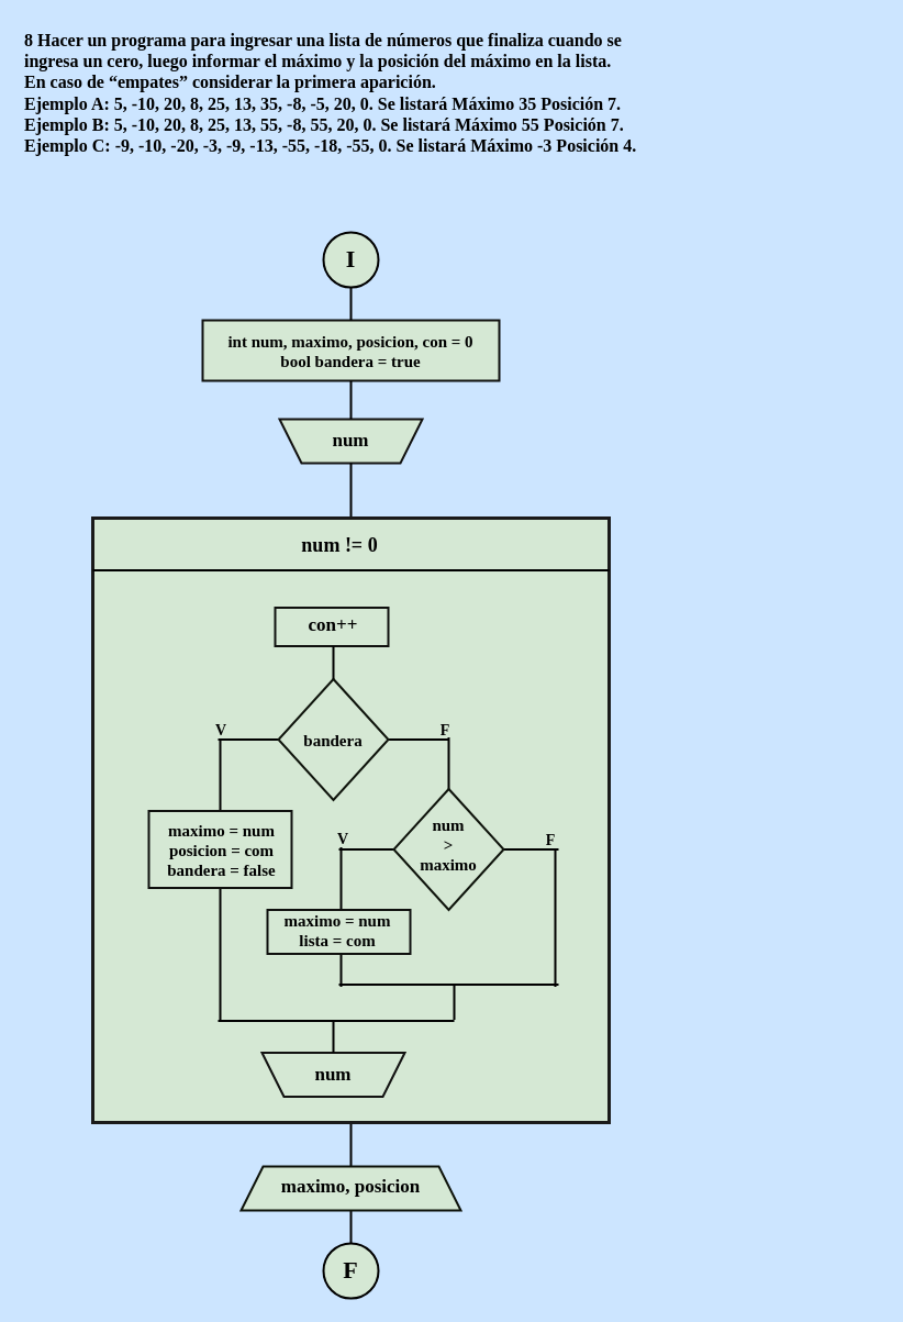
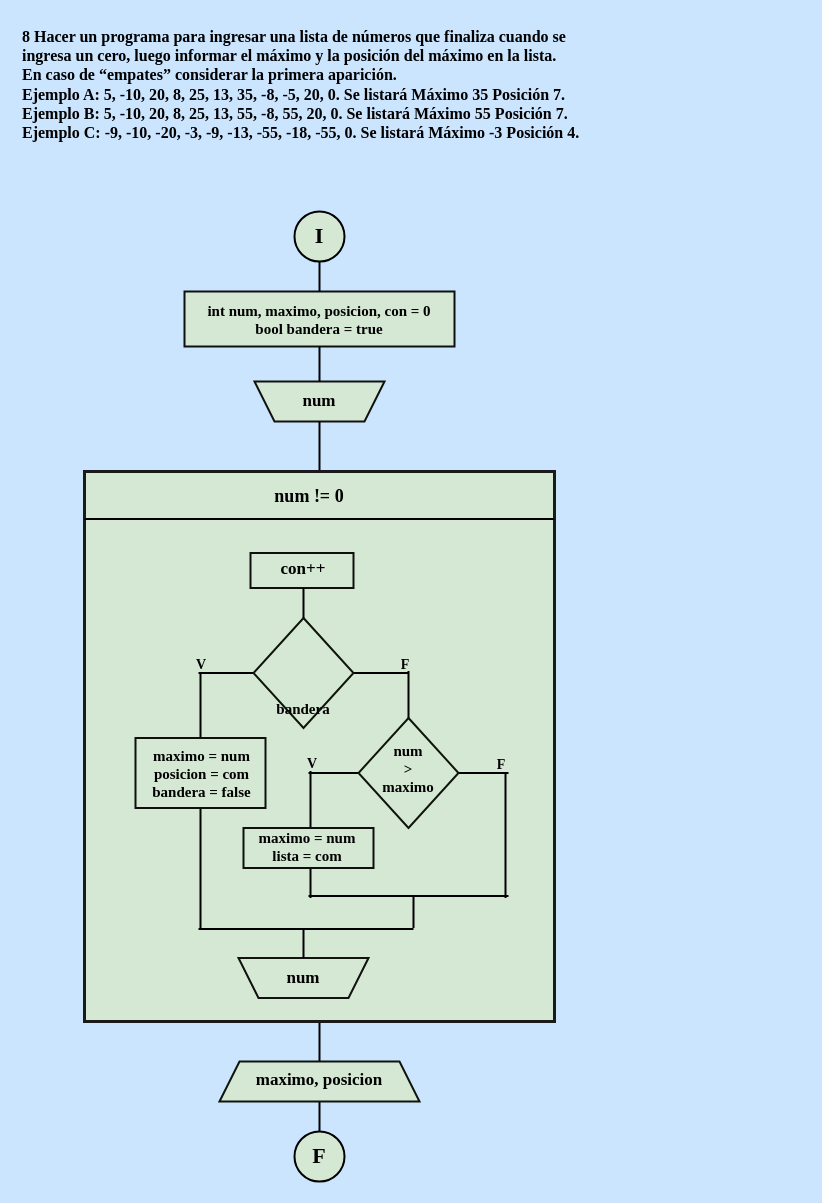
- <mxCell id="45" value="&lt;b&gt;&lt;font style=&quot;font-size: 15px;&quot; color=&quot;#000000&quot; face=&quot;Comic Sans MS&quot;&gt;bandera&lt;/font&gt;&lt;/b&gt;" style="text;strokeColor=none;align=center;fillColor=none;html=1;verticalAlign=middle;whiteSpace=wrap;rounded=0;fontFamily=Architects Daughter;fontSource=https://fonts.googleapis.com/css?family=Architects+Daughter;container=0;" vertex="1" parent="26"><mxGeometry x="138" y="105" width="60" height="30" as="geometry" /></mxCell>
+ <mxCell id="45" value="&lt;b&gt;&lt;font style=&quot;font-size: 15px;&quot; color=&quot;#000000&quot; face=&quot;Comic Sans MS&quot;&gt;bandera&lt;/font&gt;&lt;/b&gt;" style="text;strokeColor=none;align=center;fillColor=none;html=1;verticalAlign=middle;whiteSpace=wrap;rounded=0;fontFamily=Architects Daughter;fontSource=https://fonts.googleapis.com/css?family=Architects+Daughter;container=0;" vertex="1" parent="26"><mxGeometry x="138" y="140" width="60" height="30" as="geometry" /></mxCell>
